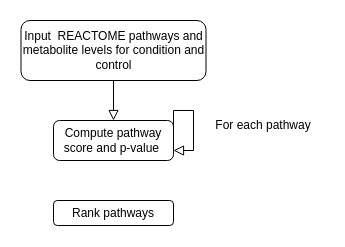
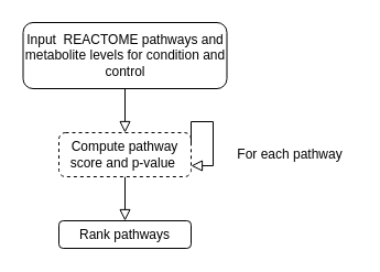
- <mxCell id="8" value="For each pathway" style="whiteSpace=wrap;html=1;strokeColor=none;" vertex="1" parent="1"><mxGeometry x="203" y="95" width="120" height="60" as="geometry" /></mxCell>
+ <mxCell id="8" value="For each pathway" style="whiteSpace=wrap;html=1;strokeColor=none;" vertex="1" parent="1"><mxGeometry x="203" y="110" width="120" height="60" as="geometry" /></mxCell>
- <mxCell id="5" value="Compute pathway score and p-value&amp;nbsp;" style="rounded=1;whiteSpace=wrap;html=1;fontSize=12;glass=0;strokeWidth=1;shadow=0;" parent="1" vertex="1"><mxGeometry x="53" y="120" width="120" height="40" as="geometry" /></mxCell>
+ <mxCell id="5" value="Compute pathway score and p-value&amp;nbsp;" style="rounded=1;whiteSpace=wrap;html=1;fontSize=12;glass=0;strokeWidth=1;shadow=0;dashed=1;" parent="1" vertex="1"><mxGeometry x="53" y="120" width="120" height="40" as="geometry" /></mxCell>
+ <mxCell id="4" value="" style="edgeStyle=orthogonalEdgeStyle;rounded=0;html=1;jettySize=auto;orthogonalLoop=1;fontSize=11;endArrow=block;endFill=0;endSize=8;strokeWidth=1;shadow=0;labelBackgroundColor=none;exitX=0.5;exitY=1;exitDx=0;exitDy=0;entryX=0.5;entryY=0;entryDx=0;entryDy=0;" parent="1" source="5" target="6" edge="1"><mxGeometry y="10" relative="1" as="geometry"><mxPoint as="offset" /><mxPoint x="233" y="190" as="targetPoint" /></mxGeometry></mxCell>
